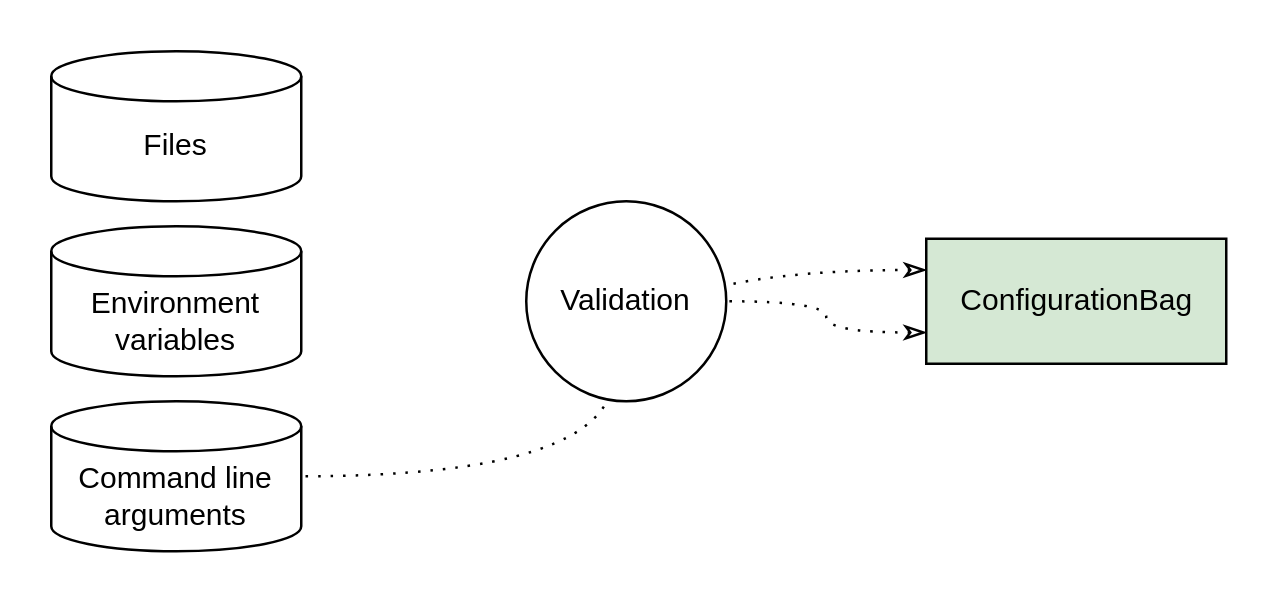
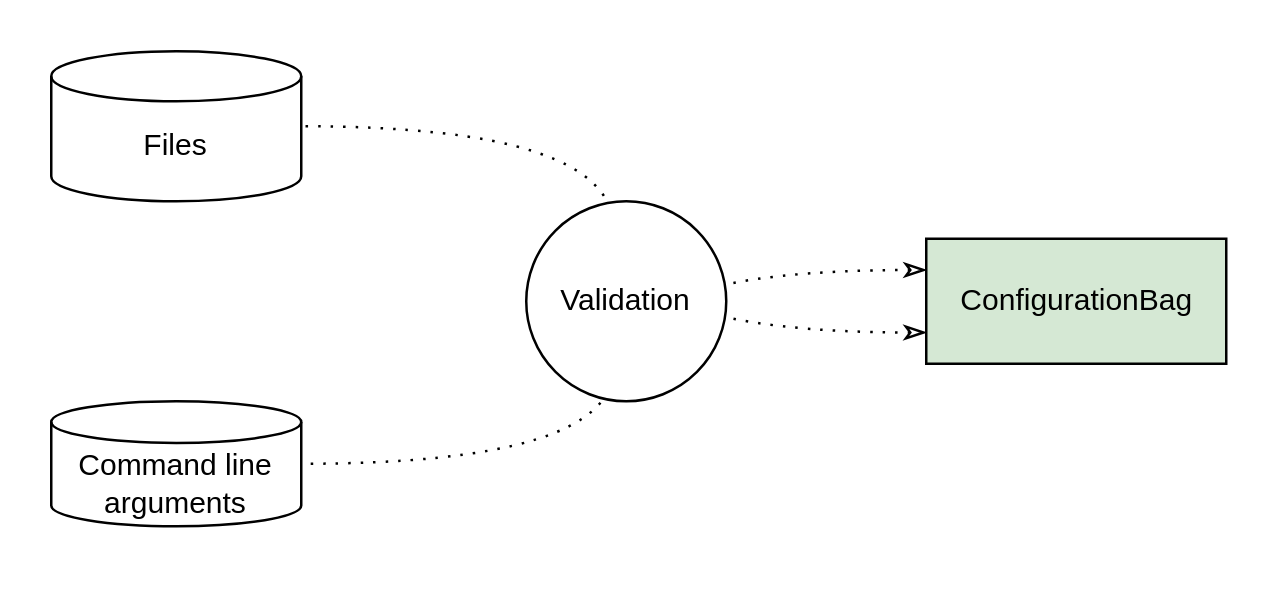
- <mxCell id="5" value="Environment&lt;br&gt;variables" style="strokeWidth=1;html=1;shape=mxgraph.flowchart.database;whiteSpace=wrap;verticalAlign=middle;spacingTop=15;fillColor=#ffffff;" parent="1" vertex="1"><mxGeometry x="20" y="90" width="100" height="60" as="geometry" /></mxCell>
- <mxCell id="2" style="edgeStyle=orthogonalEdgeStyle;orthogonalLoop=1;jettySize=auto;html=1;exitX=0;exitY=0.75;exitDx=0;exitDy=0;dashed=1;endArrow=none;endFill=0;startArrow=classicThin;startFill=0;dashPattern=1 4;curved=1;" parent="1" source="7" target="8" edge="1"><mxGeometry relative="1" as="geometry" /></mxCell>
+ <mxCell id="2" style="edgeStyle=orthogonalEdgeStyle;orthogonalLoop=1;jettySize=auto;html=1;exitX=0;exitY=0.75;exitDx=0;exitDy=0;entryX=1;entryY=0.5;entryDx=0;entryDy=0;entryPerimeter=0;dashed=1;endArrow=none;endFill=0;startArrow=classicThin;startFill=0;dashPattern=1 4;curved=1;" parent="1" source="7" target="4" edge="1"><mxGeometry relative="1" as="geometry" /></mxCell>
- <mxCell id="6" value="Command line&lt;br&gt;arguments" style="strokeWidth=1;html=1;shape=mxgraph.flowchart.database;whiteSpace=wrap;verticalAlign=middle;spacingTop=15;fillColor=#ffffff;" parent="1" vertex="1"><mxGeometry x="20" y="160" width="100" height="60" as="geometry" /></mxCell>
+ <mxCell id="6" value="Command line&lt;br&gt;arguments" style="strokeWidth=1;html=1;shape=mxgraph.flowchart.database;whiteSpace=wrap;verticalAlign=middle;spacingTop=15;fillColor=#ffffff;" parent="1" vertex="1"><mxGeometry x="20" y="160" width="100" height="50" as="geometry" /></mxCell>
